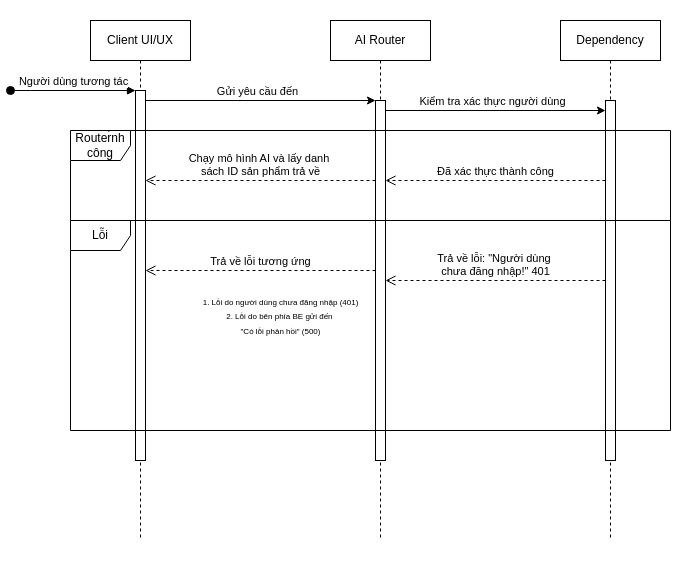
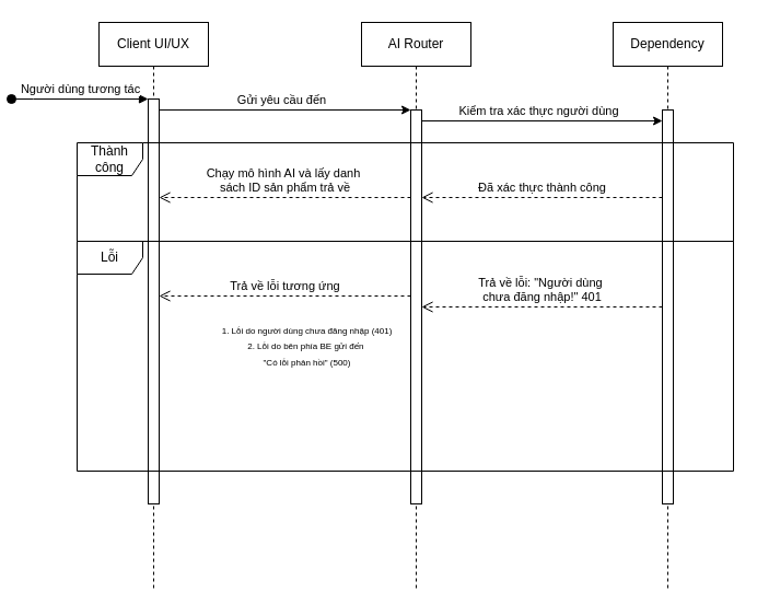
- <mxCell id="13" value="Router̀nh công" style="shape=umlFrame;whiteSpace=wrap;html=1;pointerEvents=0;" parent="1" vertex="1"><mxGeometry x="20" y="130" width="600" height="90" as="geometry" /></mxCell>
+ <mxCell id="13" value="Thành công" style="shape=umlFrame;whiteSpace=wrap;html=1;pointerEvents=0;" parent="1" vertex="1"><mxGeometry x="20" y="130" width="600" height="90" as="geometry" /></mxCell>
